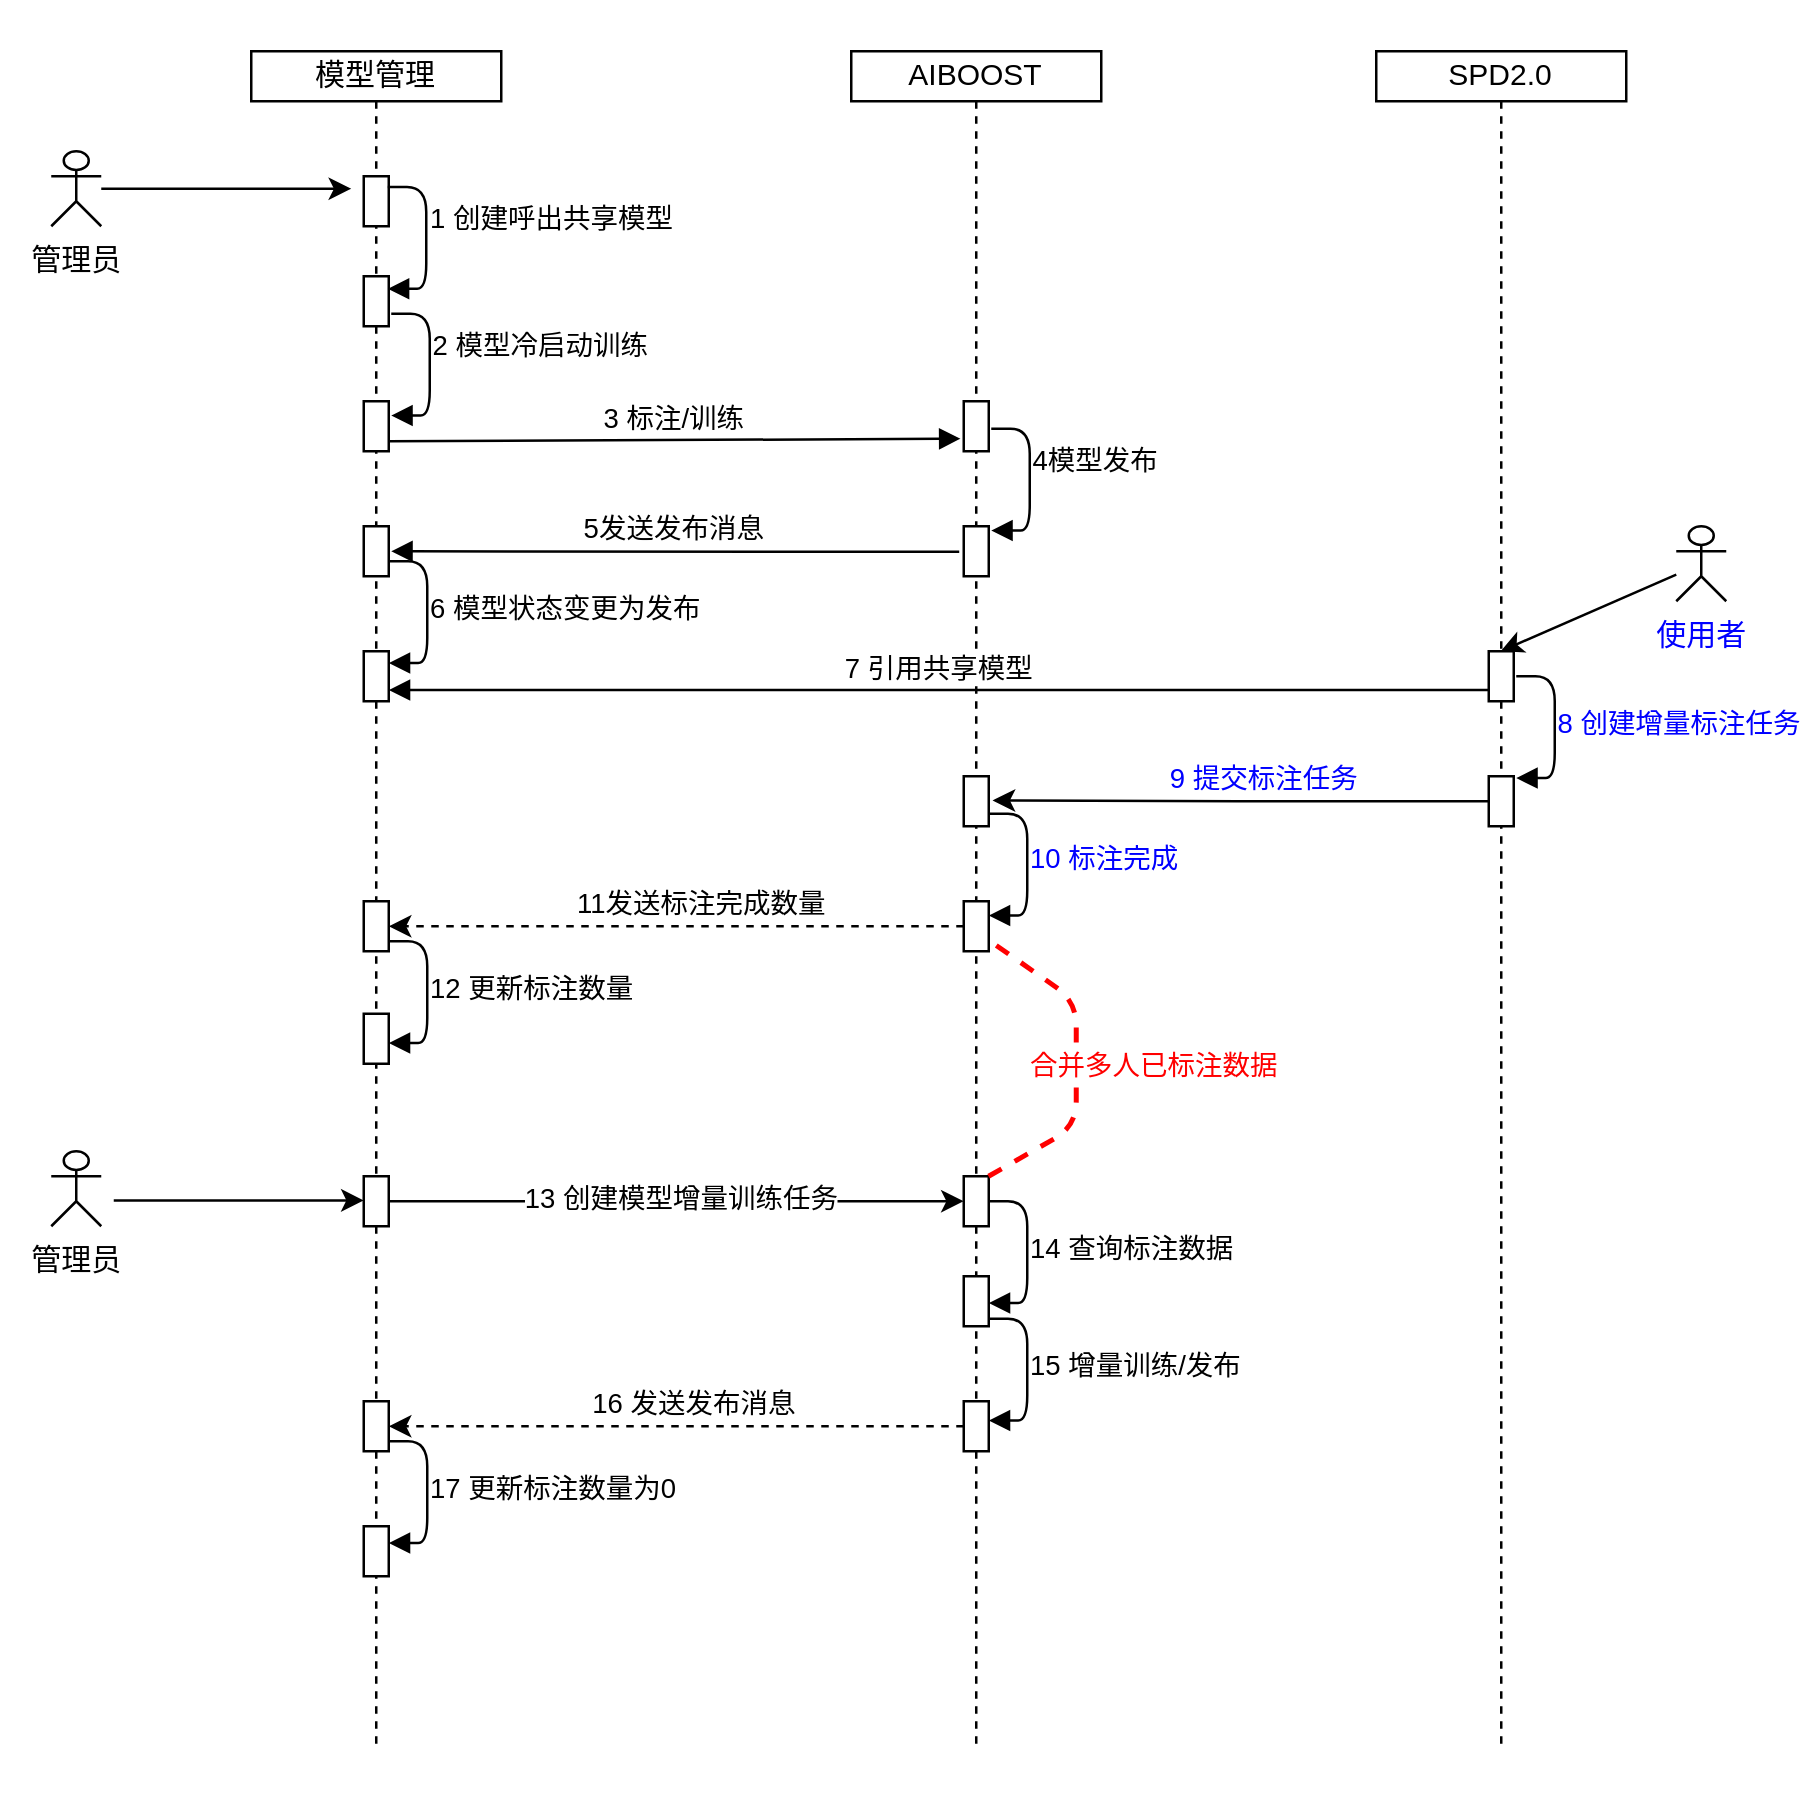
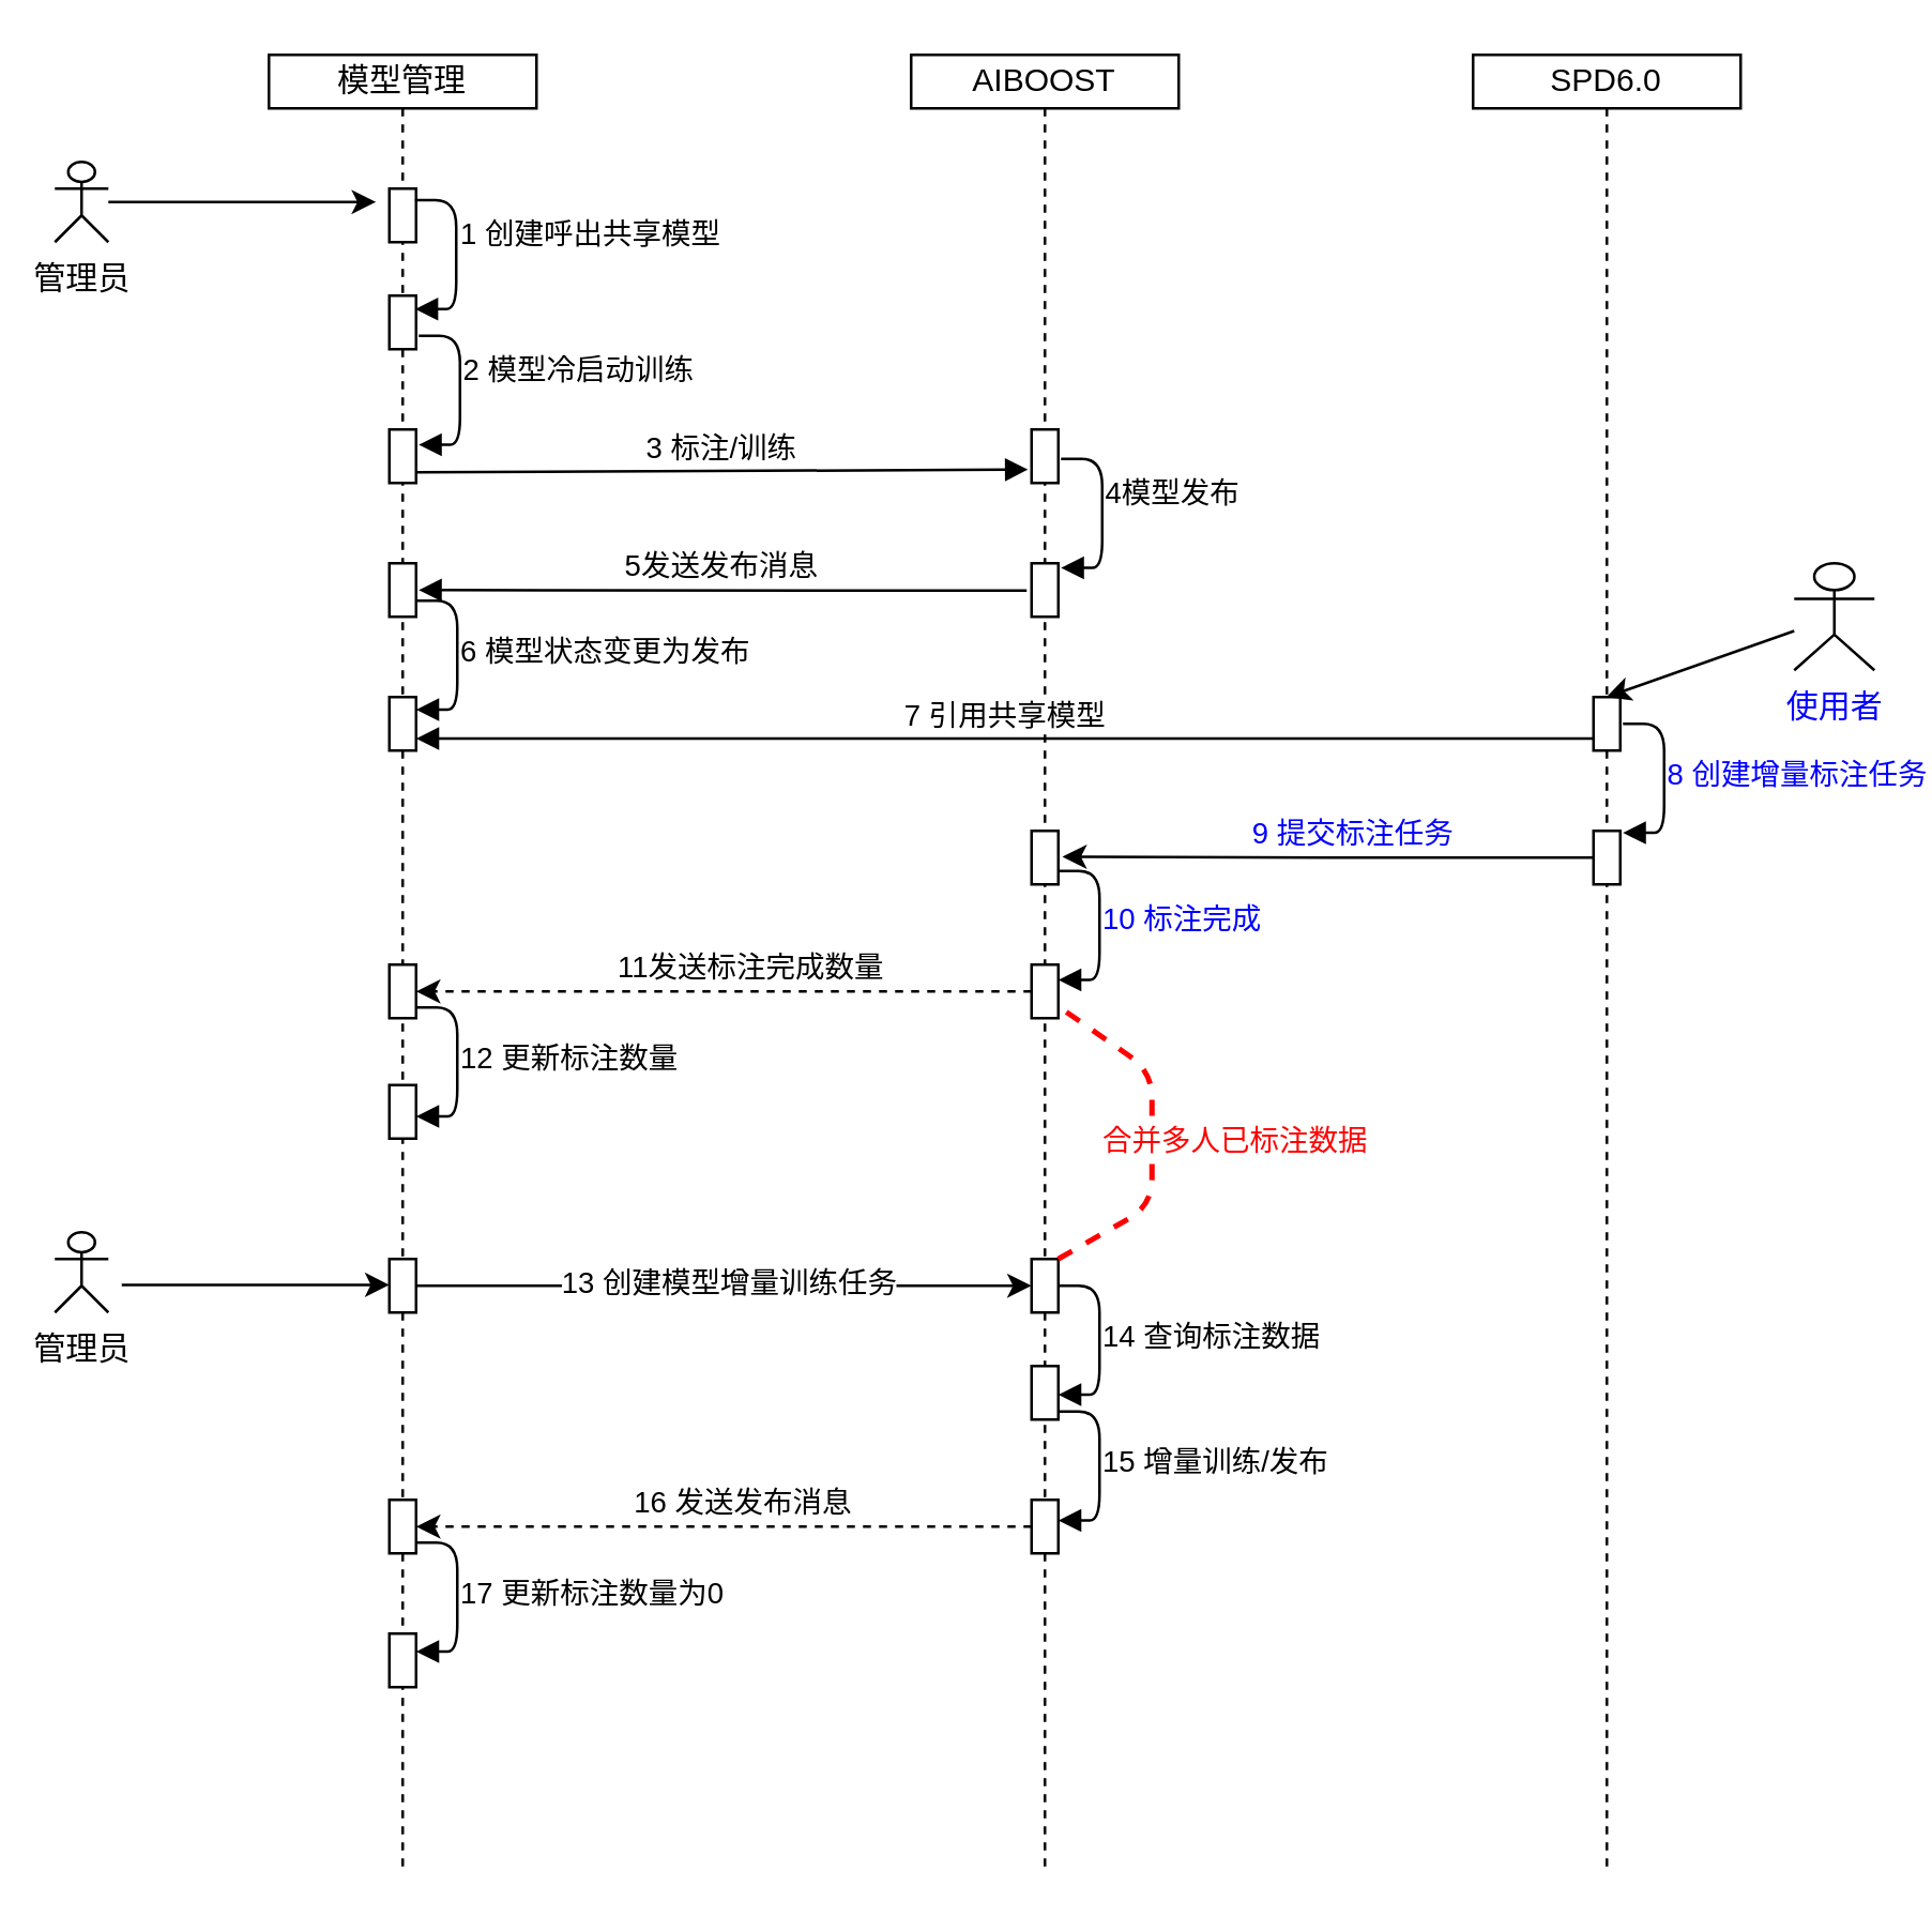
- <mxCell id="28" value="&lt;font style=&quot;vertical-align: inherit&quot;&gt;&lt;font style=&quot;vertical-align: inherit&quot;&gt;&lt;font style=&quot;vertical-align: inherit&quot;&gt;&lt;font style=&quot;vertical-align: inherit&quot;&gt;&lt;font style=&quot;vertical-align: inherit&quot;&gt;&lt;font style=&quot;vertical-align: inherit&quot;&gt;SPD2.0&lt;/font&gt;&lt;/font&gt;&lt;/font&gt;&lt;/font&gt;&lt;/font&gt;&lt;/font&gt;" style="shape=umlLifeline;perimeter=lifelinePerimeter;whiteSpace=wrap;html=1;container=1;collapsible=0;recursiveResize=0;outlineConnect=0;size=20;" vertex="1" parent="1"><mxGeometry x="550" y="20" width="100" height="680" as="geometry" /></mxCell>
+ <mxCell id="28" value="&lt;font style=&quot;vertical-align: inherit&quot;&gt;&lt;font style=&quot;vertical-align: inherit&quot;&gt;&lt;font style=&quot;vertical-align: inherit&quot;&gt;&lt;font style=&quot;vertical-align: inherit&quot;&gt;&lt;font style=&quot;vertical-align: inherit&quot;&gt;&lt;font style=&quot;vertical-align: inherit&quot;&gt;SPD6.0&lt;/font&gt;&lt;/font&gt;&lt;/font&gt;&lt;/font&gt;&lt;/font&gt;&lt;/font&gt;" style="shape=umlLifeline;perimeter=lifelinePerimeter;whiteSpace=wrap;html=1;container=1;collapsible=0;recursiveResize=0;outlineConnect=0;size=20;" vertex="1" parent="1"><mxGeometry x="550" y="20" width="100" height="680" as="geometry" /></mxCell>
- <mxCell id="49" value="使用者" style="shape=umlActor;verticalLabelPosition=bottom;verticalAlign=top;html=1;fontColor=#0000FF;" vertex="1" parent="1"><mxGeometry x="670" y="210" width="20" height="30" as="geometry" /></mxCell>
+ <mxCell id="49" value="使用者" style="shape=umlActor;verticalLabelPosition=bottom;verticalAlign=top;html=1;fontColor=#0000FF;" vertex="1" parent="1"><mxGeometry x="670" y="210" width="30" height="40" as="geometry" /></mxCell>
